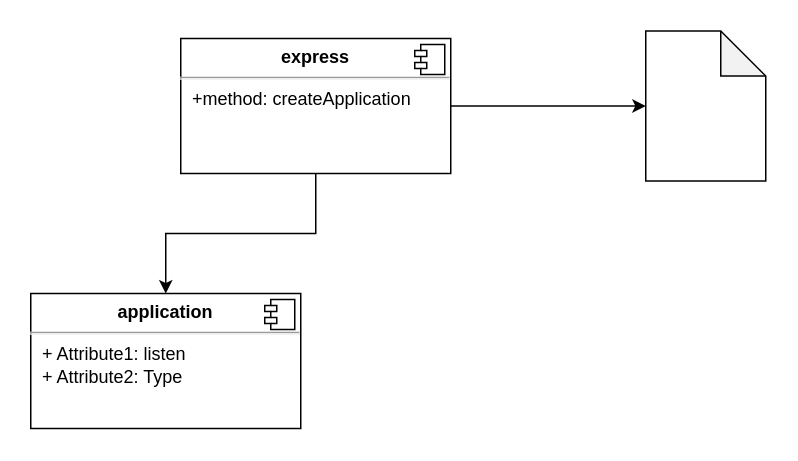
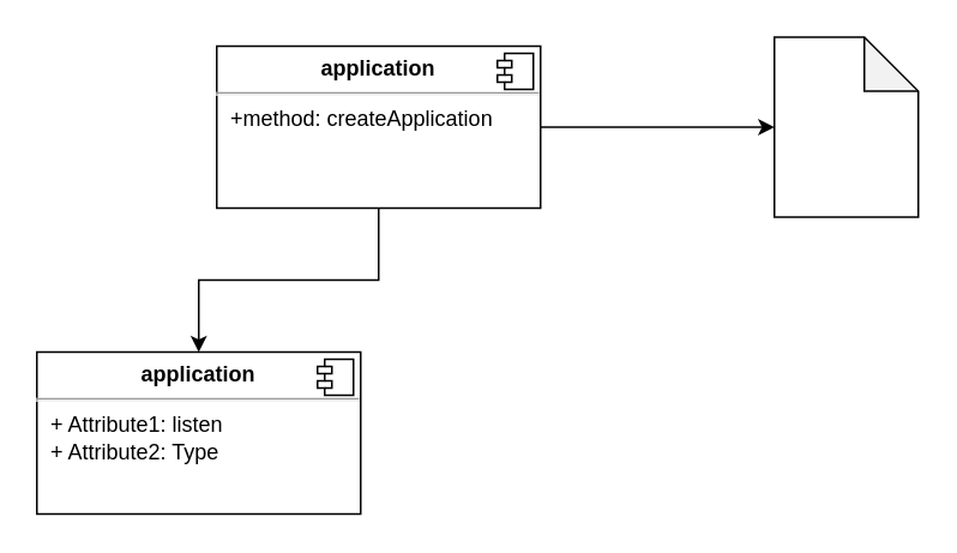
- <mxCell id="4" value="&lt;p style=&quot;margin: 0px ; margin-top: 6px ; text-align: center&quot;&gt;&lt;b&gt;express&lt;/b&gt;&lt;/p&gt;&lt;hr&gt;&lt;p style=&quot;margin: 0px ; margin-left: 8px&quot;&gt;+method: createApplication&lt;br&gt;&lt;br&gt;&lt;/p&gt;" style="align=left;overflow=fill;html=1;dropTarget=0;" vertex="1" parent="1"><mxGeometry x="120" y="25" width="180" height="90" as="geometry" /></mxCell>
+ <mxCell id="4" value="&lt;p style=&quot;margin: 0px ; margin-top: 6px ; text-align: center&quot;&gt;&lt;b&gt;application&lt;/b&gt;&lt;/p&gt;&lt;hr&gt;&lt;p style=&quot;margin: 0px ; margin-left: 8px&quot;&gt;+method: createApplication&lt;br&gt;&lt;br&gt;&lt;/p&gt;" style="align=left;overflow=fill;html=1;dropTarget=0;" vertex="1" parent="1"><mxGeometry x="120" y="25" width="180" height="90" as="geometry" /></mxCell>
